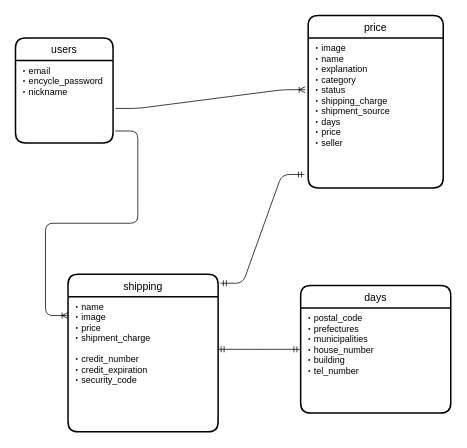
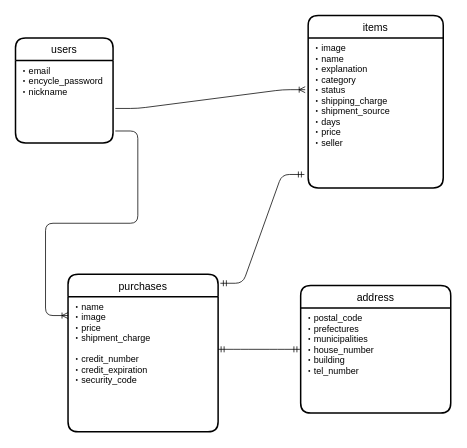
- <mxCell id="4" value="price" style="swimlane;childLayout=stackLayout;horizontal=1;startSize=30;horizontalStack=0;rounded=1;fontSize=14;fontStyle=0;strokeWidth=2;resizeParent=0;resizeLast=1;shadow=0;dashed=0;align=center;" vertex="1" parent="1"><mxGeometry x="410" y="20" width="180" height="230" as="geometry" /></mxCell>
+ <mxCell id="4" value="items" style="swimlane;childLayout=stackLayout;horizontal=1;startSize=30;horizontalStack=0;rounded=1;fontSize=14;fontStyle=0;strokeWidth=2;resizeParent=0;resizeLast=1;shadow=0;dashed=0;align=center;" vertex="1" parent="1"><mxGeometry x="410" y="20" width="180" height="230" as="geometry" /></mxCell>
- <mxCell id="7" value="shipping" style="swimlane;childLayout=stackLayout;horizontal=1;startSize=30;horizontalStack=0;rounded=1;fontSize=14;fontStyle=0;strokeWidth=2;resizeParent=0;resizeLast=1;shadow=0;dashed=0;align=center;" vertex="1" parent="1"><mxGeometry x="90" y="365" width="200" height="210" as="geometry" /></mxCell>
+ <mxCell id="7" value="purchases" style="swimlane;childLayout=stackLayout;horizontal=1;startSize=30;horizontalStack=0;rounded=1;fontSize=14;fontStyle=0;strokeWidth=2;resizeParent=0;resizeLast=1;shadow=0;dashed=0;align=center;" vertex="1" parent="1"><mxGeometry x="90" y="365" width="200" height="210" as="geometry" /></mxCell>
- <mxCell id="10" value="days" style="swimlane;childLayout=stackLayout;horizontal=1;startSize=30;horizontalStack=0;rounded=1;fontSize=14;fontStyle=0;strokeWidth=2;resizeParent=0;resizeLast=1;shadow=0;dashed=0;align=center;" vertex="1" parent="1"><mxGeometry x="400" y="380" width="200" height="170" as="geometry" /></mxCell>
+ <mxCell id="10" value="address" style="swimlane;childLayout=stackLayout;horizontal=1;startSize=30;horizontalStack=0;rounded=1;fontSize=14;fontStyle=0;strokeWidth=2;resizeParent=0;resizeLast=1;shadow=0;dashed=0;align=center;" vertex="1" parent="1"><mxGeometry x="400" y="380" width="200" height="170" as="geometry" /></mxCell>
